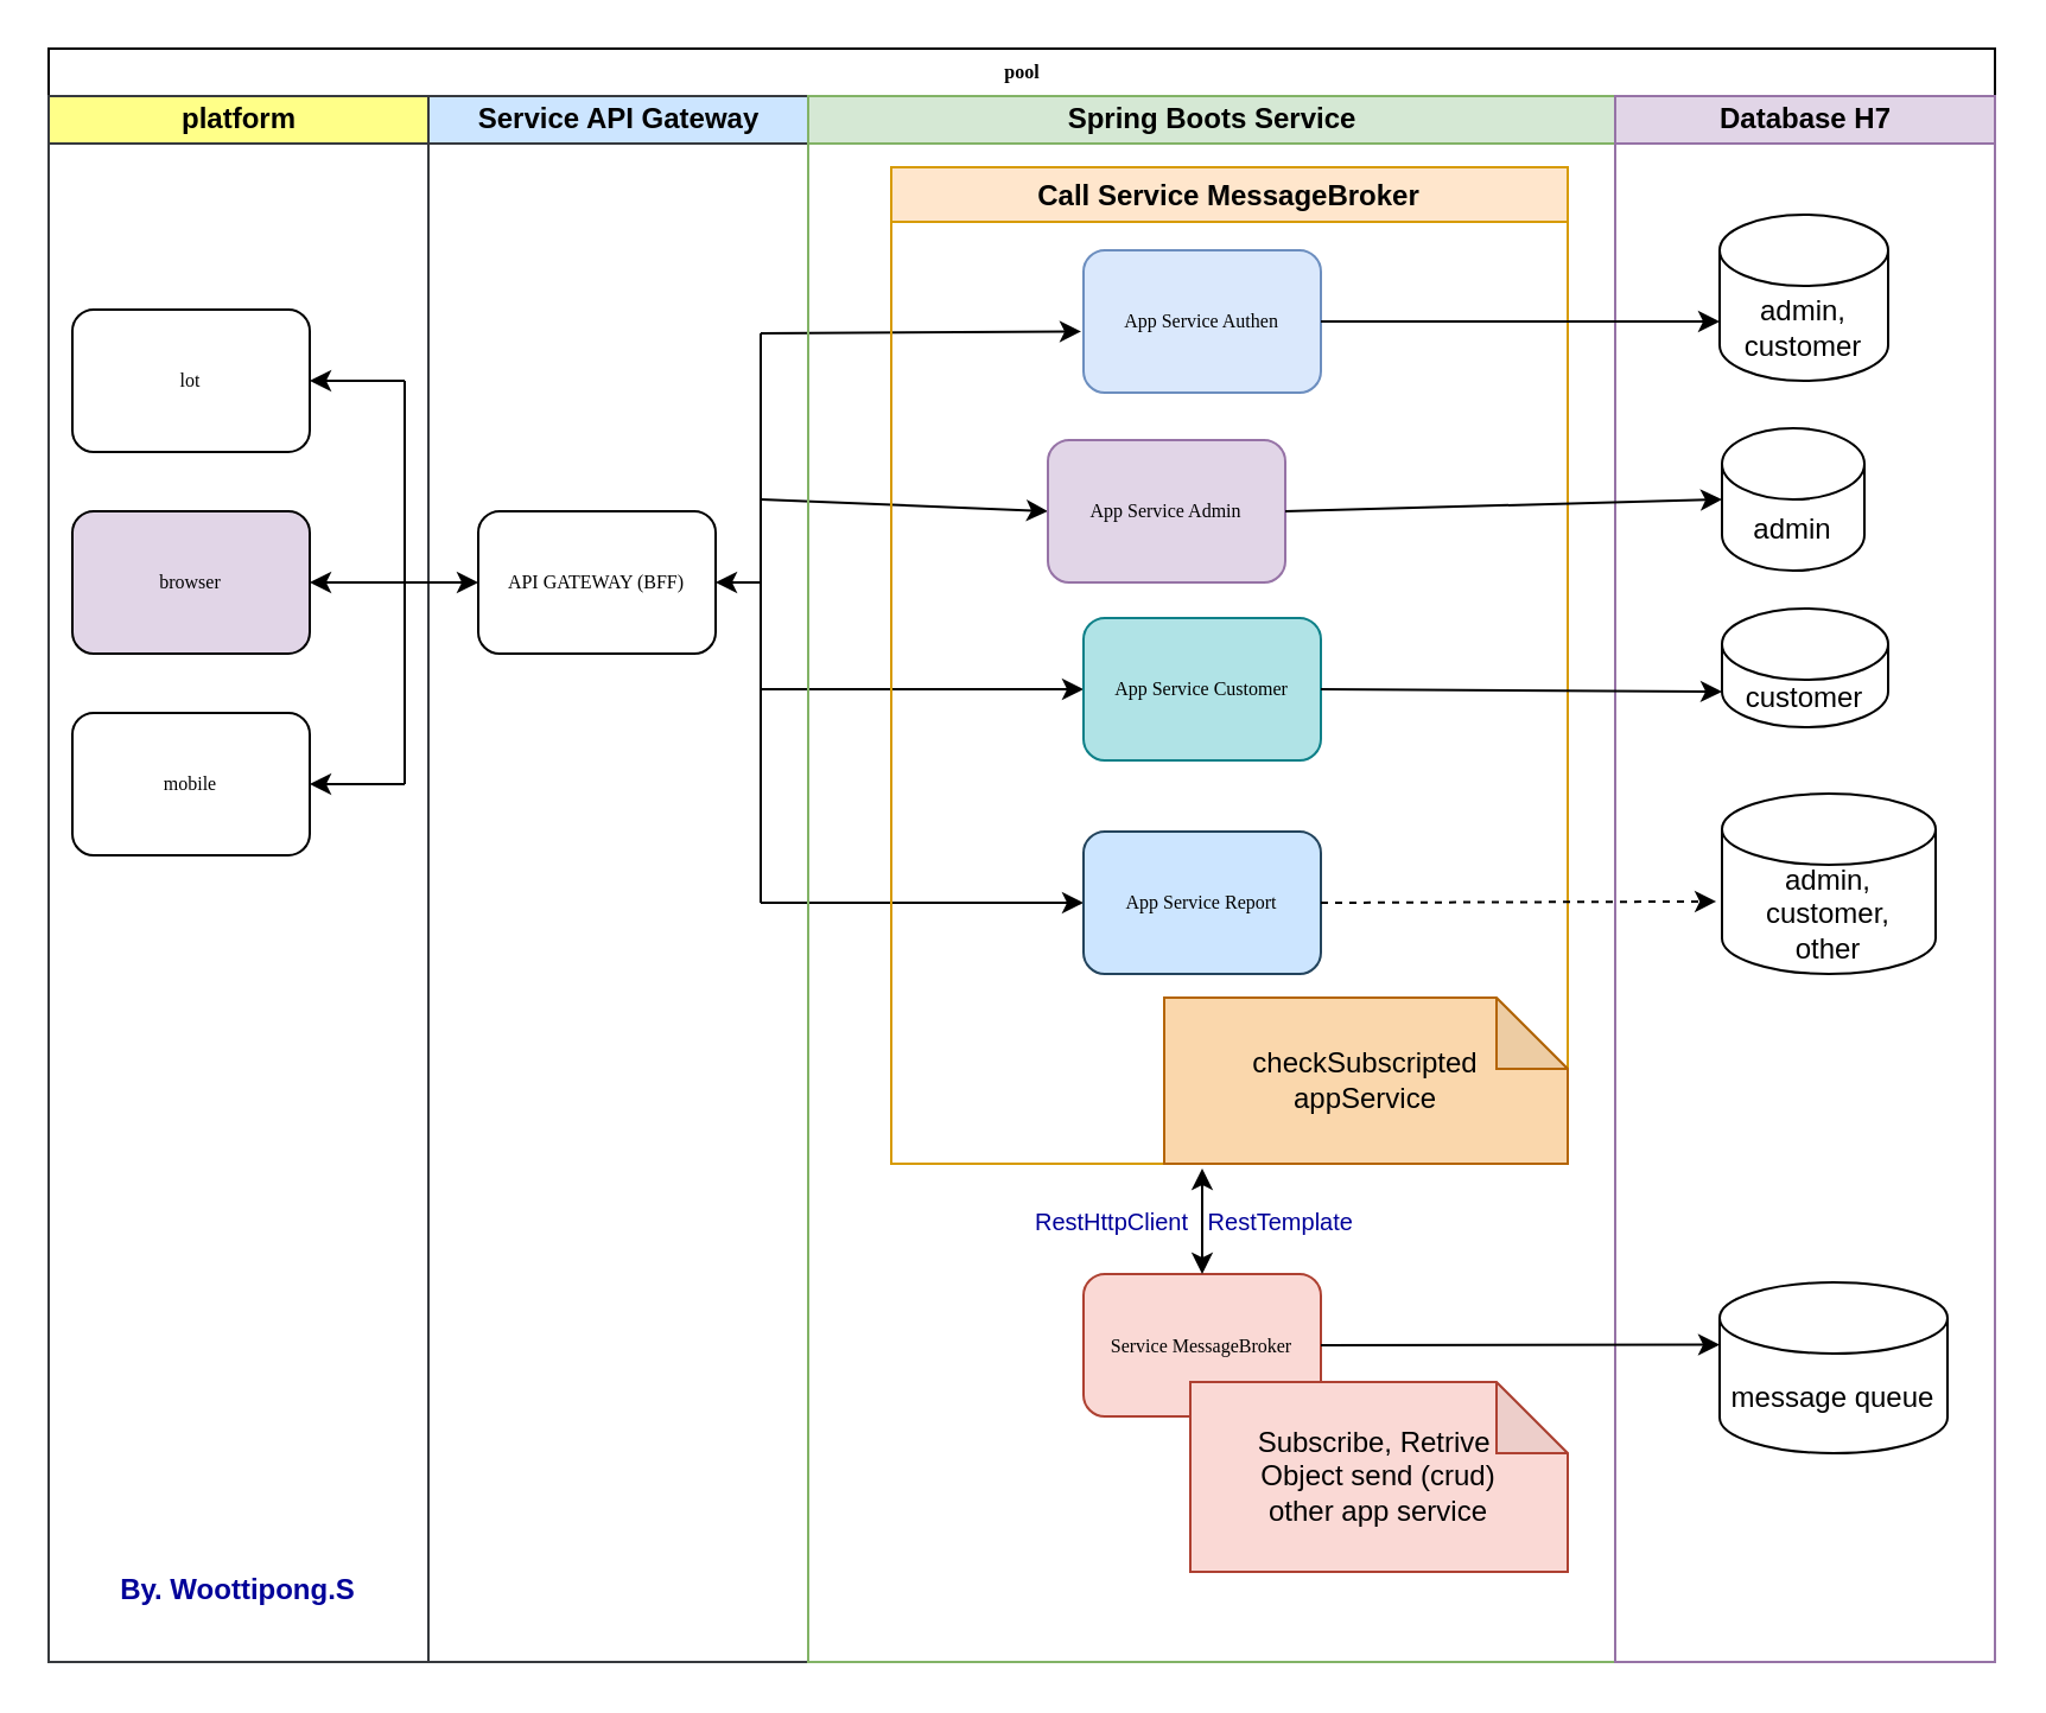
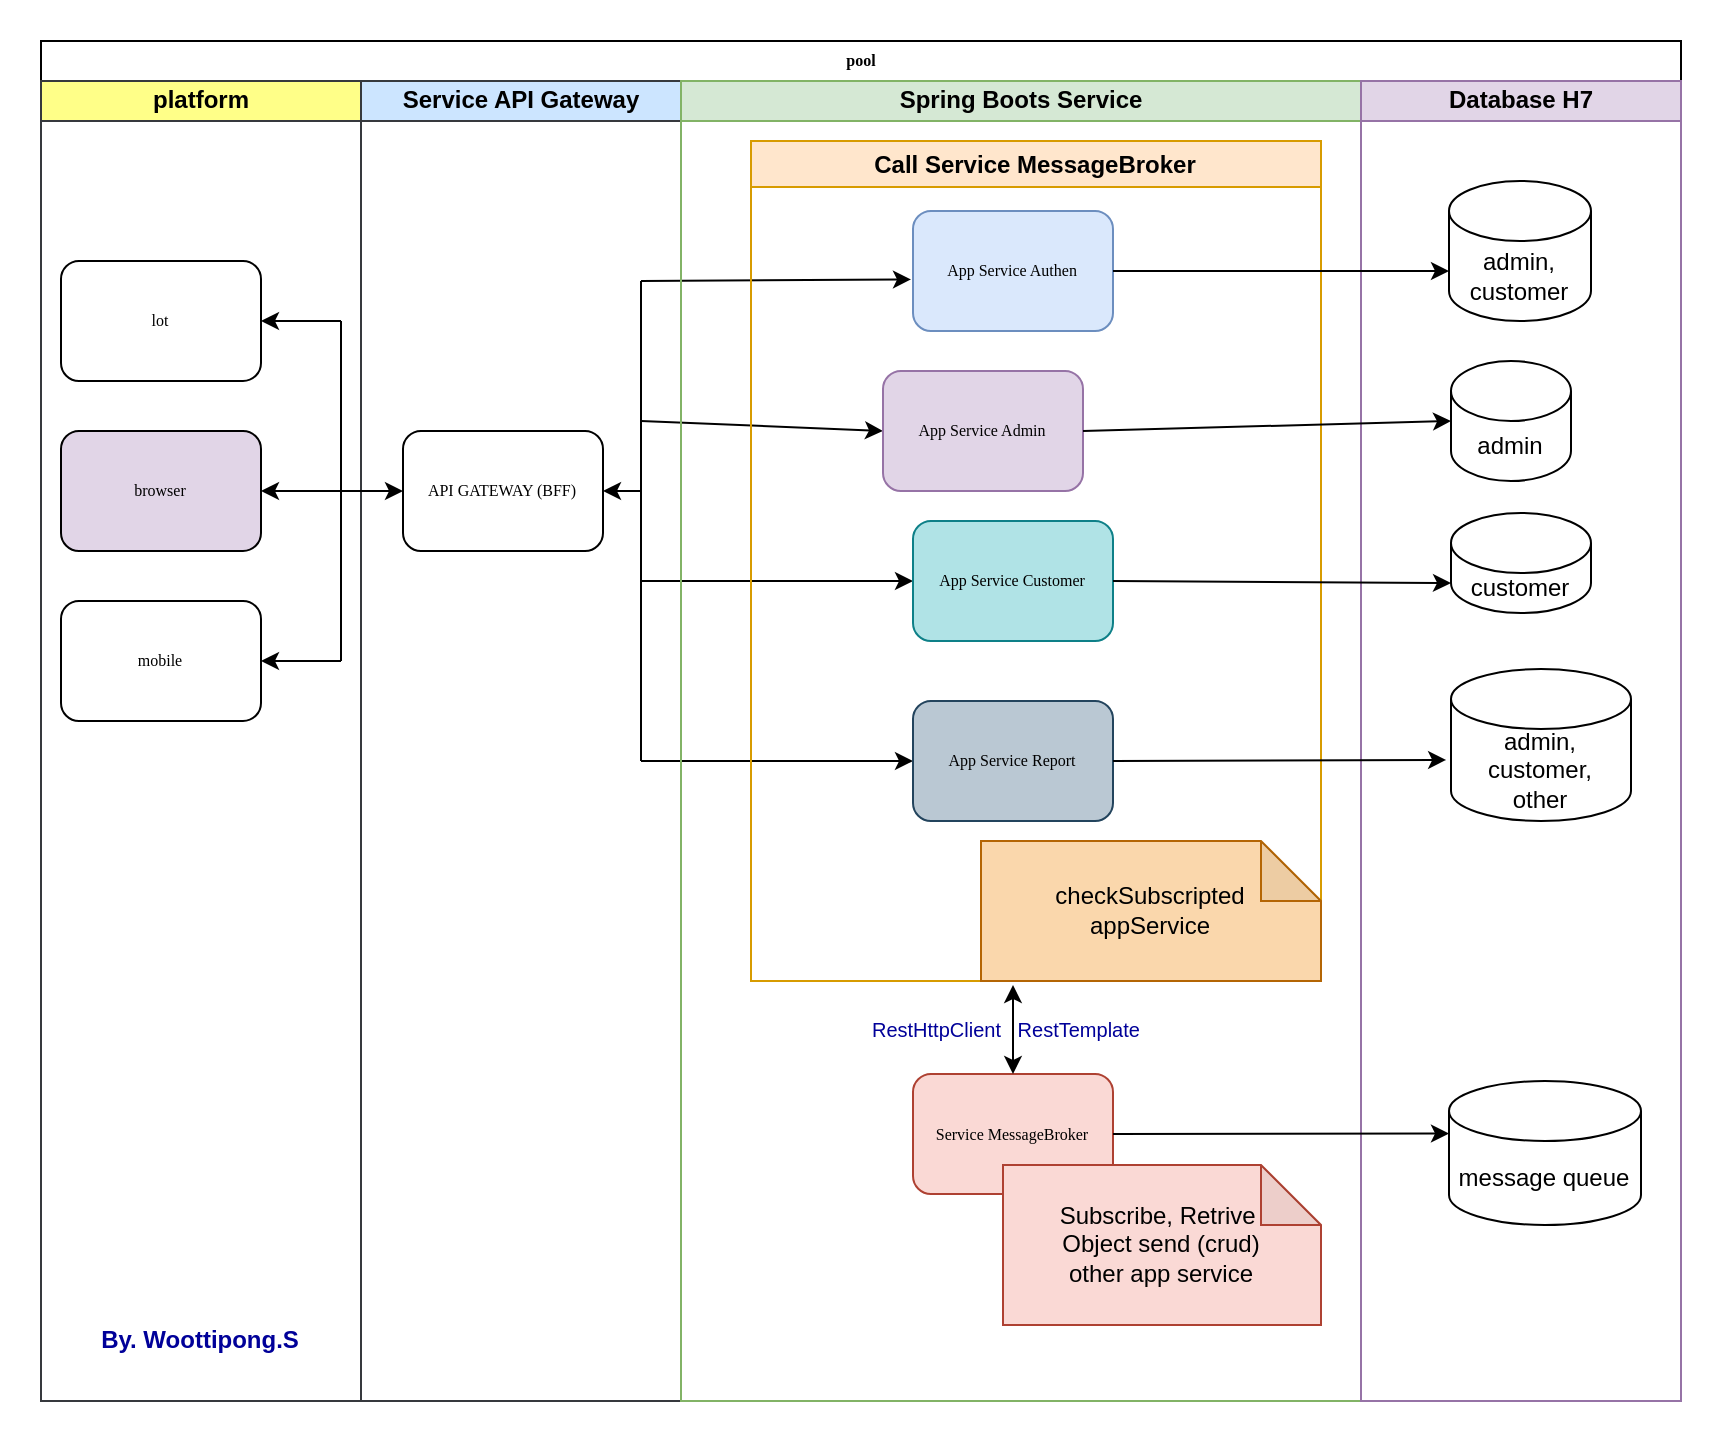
- <mxCell id="26" value="App Service Report" style="rounded=1;whiteSpace=wrap;html=1;shadow=0;labelBackgroundColor=none;strokeWidth=1;fontFamily=Verdana;fontSize=8;align=center;fillColor=#cce5ff;strokeColor=#23445d;" vertex="1" parent="21"><mxGeometry x="116" y="310" width="100" height="60" as="geometry" /></mxCell>
+ <mxCell id="26" value="App Service Report" style="rounded=1;whiteSpace=wrap;html=1;shadow=0;labelBackgroundColor=none;strokeWidth=1;fontFamily=Verdana;fontSize=8;align=center;fillColor=#bac8d3;strokeColor=#23445d;" vertex="1" parent="21"><mxGeometry x="116" y="310" width="100" height="60" as="geometry" /></mxCell>
- <mxCell id="39" value="" style="endArrow=classic;html=1;rounded=0;entryX=-0.027;entryY=0.598;entryDx=0;entryDy=0;entryPerimeter=0;exitX=1;exitY=0.5;exitDx=0;exitDy=0;dashed=1;" edge="1" parent="2" source="26" target="36"><mxGeometry width="50" height="50" relative="1" as="geometry"><mxPoint x="450" y="270" as="sourcePoint" /><mxPoint x="500" y="220" as="targetPoint" /></mxGeometry></mxCell>
+ <mxCell id="39" value="" style="endArrow=classic;html=1;rounded=0;entryX=-0.027;entryY=0.598;entryDx=0;entryDy=0;entryPerimeter=0;exitX=1;exitY=0.5;exitDx=0;exitDy=0;" edge="1" parent="2" source="26" target="36"><mxGeometry width="50" height="50" relative="1" as="geometry"><mxPoint x="450" y="270" as="sourcePoint" /><mxPoint x="500" y="220" as="targetPoint" /></mxGeometry></mxCell>
